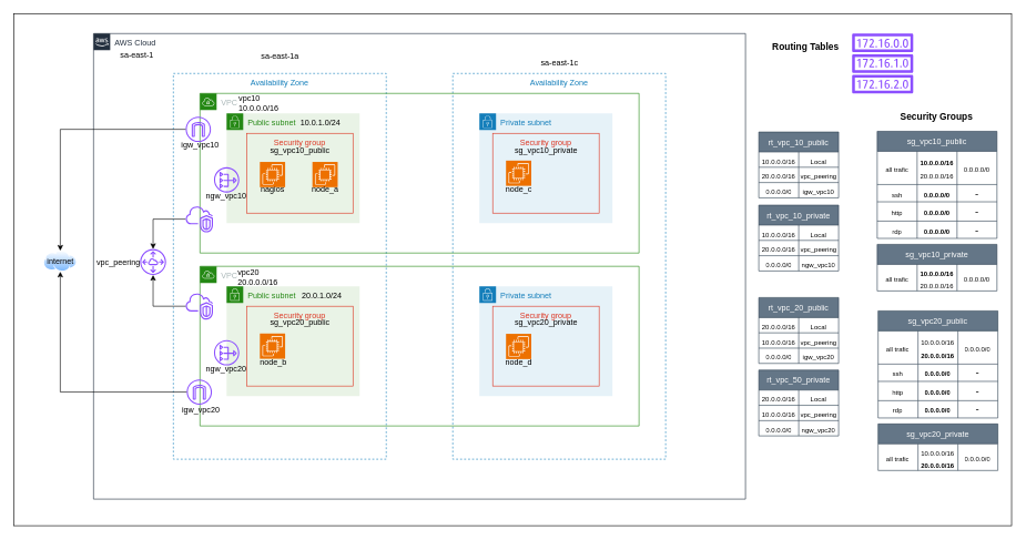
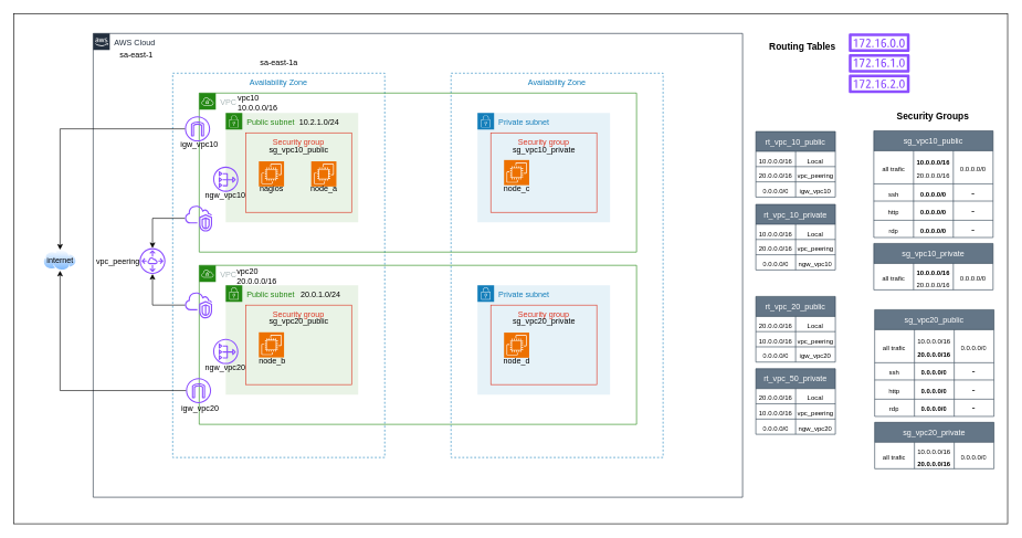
- <mxCell id="7" value="sa-east-1a" style="text;html=1;align=center;verticalAlign=middle;resizable=0;points=[];autosize=1;strokeColor=none;fillColor=none;" vertex="1" parent="1"><mxGeometry x="380" y="70" width="80" height="30" as="geometry" /></mxCell>
+ <mxCell id="7" value="sa-east-1a" style="text;html=1;align=center;verticalAlign=middle;resizable=0;points=[];autosize=1;strokeColor=none;fillColor=none;" vertex="1" parent="1"><mxGeometry x="380" y="80" width="80" height="30" as="geometry" /></mxCell>
- <mxCell id="8" value="sa-east-1c" style="text;html=1;align=center;verticalAlign=middle;resizable=0;points=[];autosize=1;strokeColor=none;fillColor=none;" vertex="1" parent="1"><mxGeometry x="800" y="80" width="80" height="30" as="geometry" /></mxCell>
- <mxCell id="140" value="10.0.1.0/24" style="text;html=1;align=center;verticalAlign=middle;resizable=0;points=[];autosize=1;strokeColor=none;fillColor=none;" vertex="1" parent="1"><mxGeometry x="441" y="169" width="80" height="30" as="geometry" /></mxCell>
+ <mxCell id="140" value="10.2.1.0/24" style="text;html=1;align=center;verticalAlign=middle;resizable=0;points=[];autosize=1;strokeColor=none;fillColor=none;" vertex="1" parent="1"><mxGeometry x="441" y="169" width="80" height="30" as="geometry" /></mxCell>
